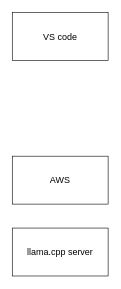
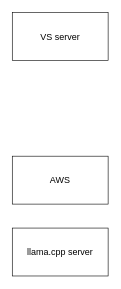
- <mxCell id="2" value="VS code" style="rounded=0;whiteSpace=wrap;html=1;fontSize=15;" parent="1" vertex="1"><mxGeometry x="20" y="20" width="160" height="80" as="geometry" /></mxCell>
+ <mxCell id="2" value="VS server" style="rounded=0;whiteSpace=wrap;html=1;fontSize=15;" parent="1" vertex="1"><mxGeometry x="20" y="20" width="160" height="80" as="geometry" /></mxCell>
